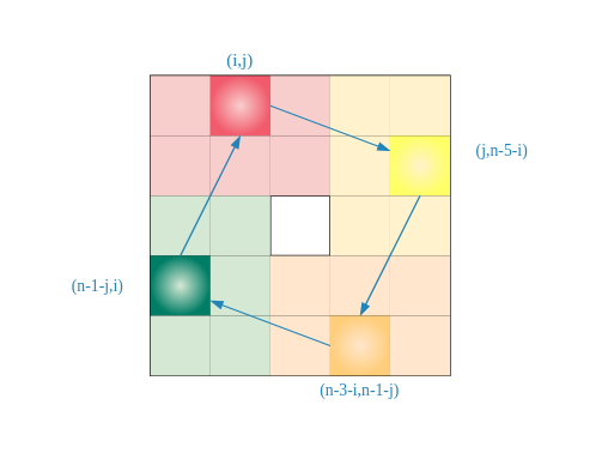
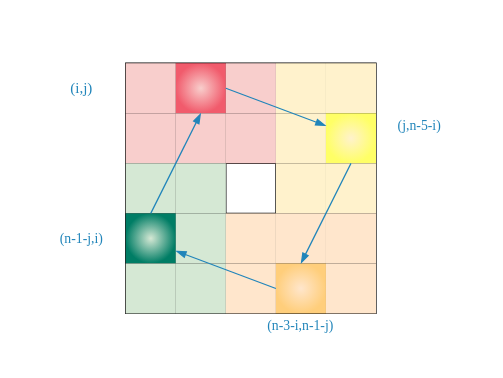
- <mxCell id="36" value="&#10;&#10;&lt;span style=&quot;color: rgb(33, 133, 186); font-family: monaco; font-size: 12px; font-style: normal; font-weight: 400; letter-spacing: normal; text-align: center; text-indent: 0px; text-transform: none; word-spacing: 0px; display: inline; float: none;&quot;&gt;(i,j)&lt;/span&gt;&#10;&#10;" style="text;html=1;strokeColor=none;fillColor=none;align=center;verticalAlign=middle;whiteSpace=wrap;rounded=0;labelBackgroundColor=none;fontSize=7;" vertex="1" parent="1"><mxGeometry x="140" y="30" width="40" height="20" as="geometry" /></mxCell>
+ <mxCell id="36" value="&#10;&#10;&lt;span style=&quot;color: rgb(33, 133, 186); font-family: monaco; font-size: 12px; font-style: normal; font-weight: 400; letter-spacing: normal; text-align: center; text-indent: 0px; text-transform: none; word-spacing: 0px; display: inline; float: none;&quot;&gt;(i,j)&lt;/span&gt;&#10;&#10;" style="text;html=1;strokeColor=none;fillColor=none;align=center;verticalAlign=middle;whiteSpace=wrap;rounded=0;labelBackgroundColor=none;fontSize=7;" vertex="1" parent="1"><mxGeometry x="45" y="60" width="40" height="20" as="geometry" /></mxCell>
